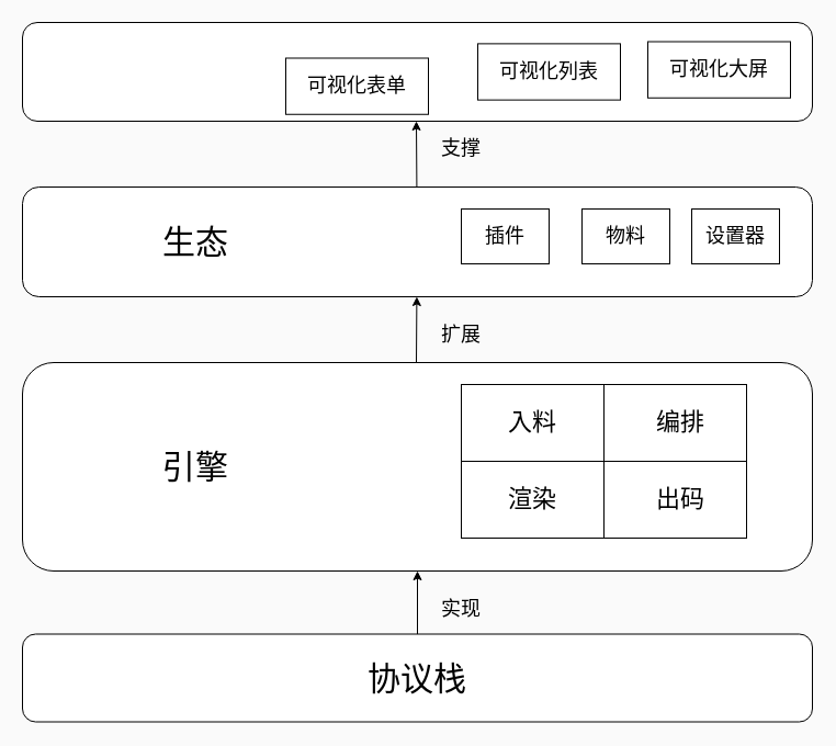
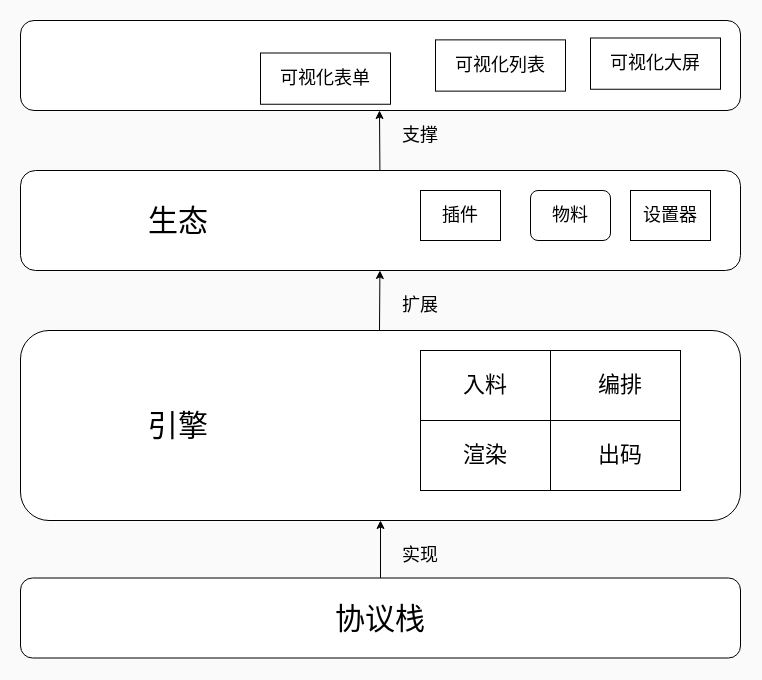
- <mxCell id="21" value="物料" style="rounded=0;whiteSpace=wrap;html=1;fontSize=18;" vertex="1" parent="1"><mxGeometry x="530" y="190" width="80" height="50" as="geometry" /></mxCell>
+ <mxCell id="21" value="物料" style="whiteSpace=wrap;html=1;fontSize=18;rounded=1;" vertex="1" parent="1"><mxGeometry x="530" y="190" width="80" height="50" as="geometry" /></mxCell>
